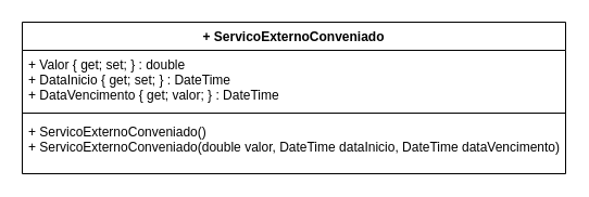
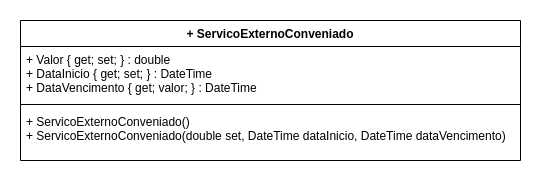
- <mxCell id="5" value="+ ServicoExternoConveniado()&#10;+ ServicoExternoConveniado(double valor, DateTime dataInicio, DateTime dataVencimento)" style="text;strokeColor=none;fillColor=none;align=left;verticalAlign=top;spacingLeft=4;spacingRight=4;overflow=hidden;rotatable=0;points=[[0,0.5],[1,0.5]];portConstraint=eastwest;" vertex="1" parent="2"><mxGeometry y="88" width="500" height="52" as="geometry" /></mxCell>
+ <mxCell id="5" value="+ ServicoExternoConveniado()&#10;+ ServicoExternoConveniado(double set, DateTime dataInicio, DateTime dataVencimento)" style="text;strokeColor=none;fillColor=none;align=left;verticalAlign=top;spacingLeft=4;spacingRight=4;overflow=hidden;rotatable=0;points=[[0,0.5],[1,0.5]];portConstraint=eastwest;" vertex="1" parent="2"><mxGeometry y="88" width="500" height="52" as="geometry" /></mxCell>
